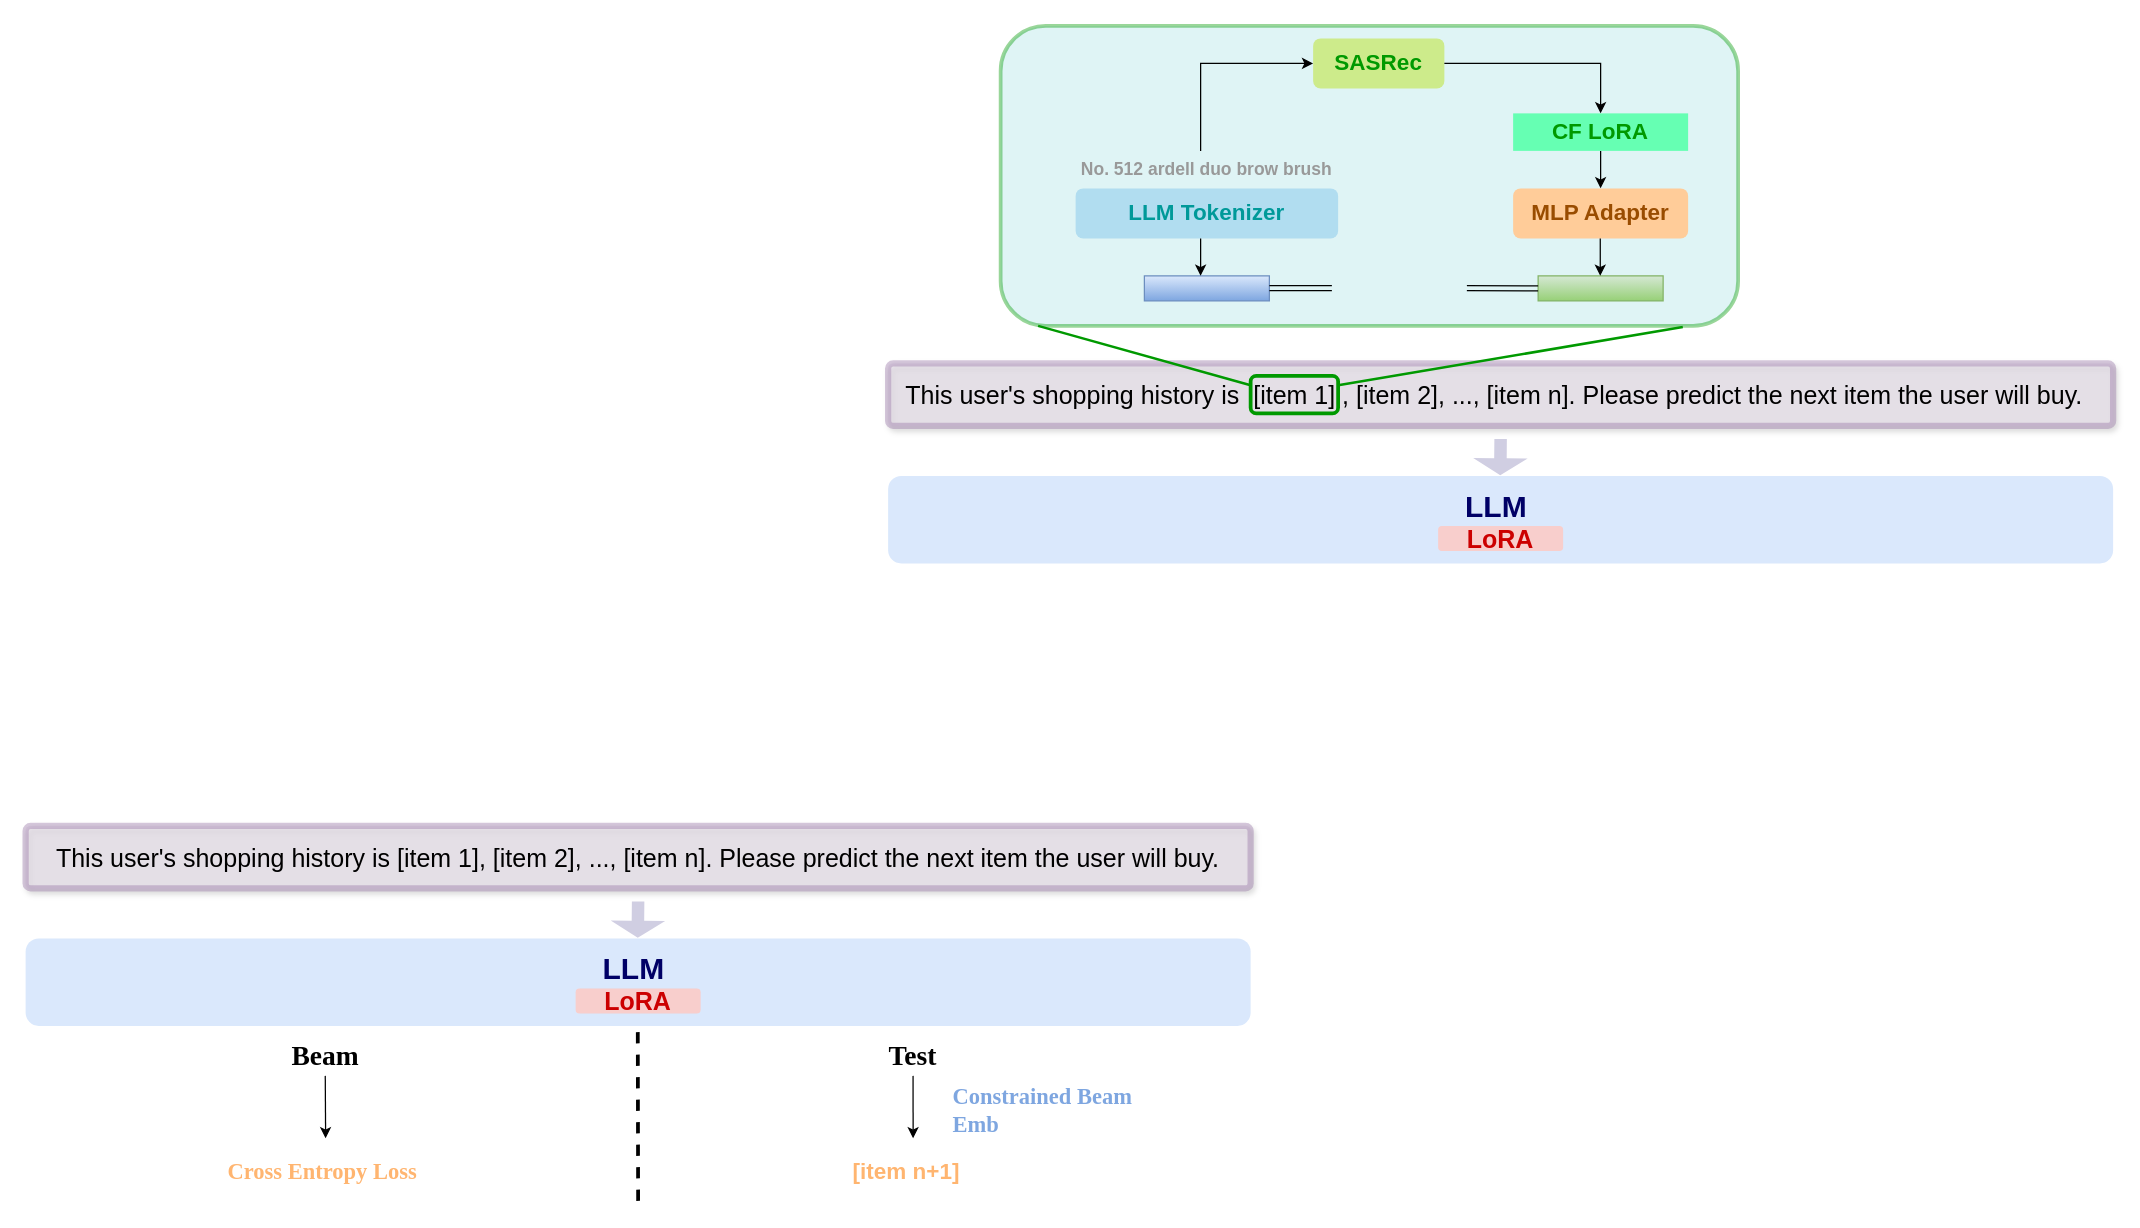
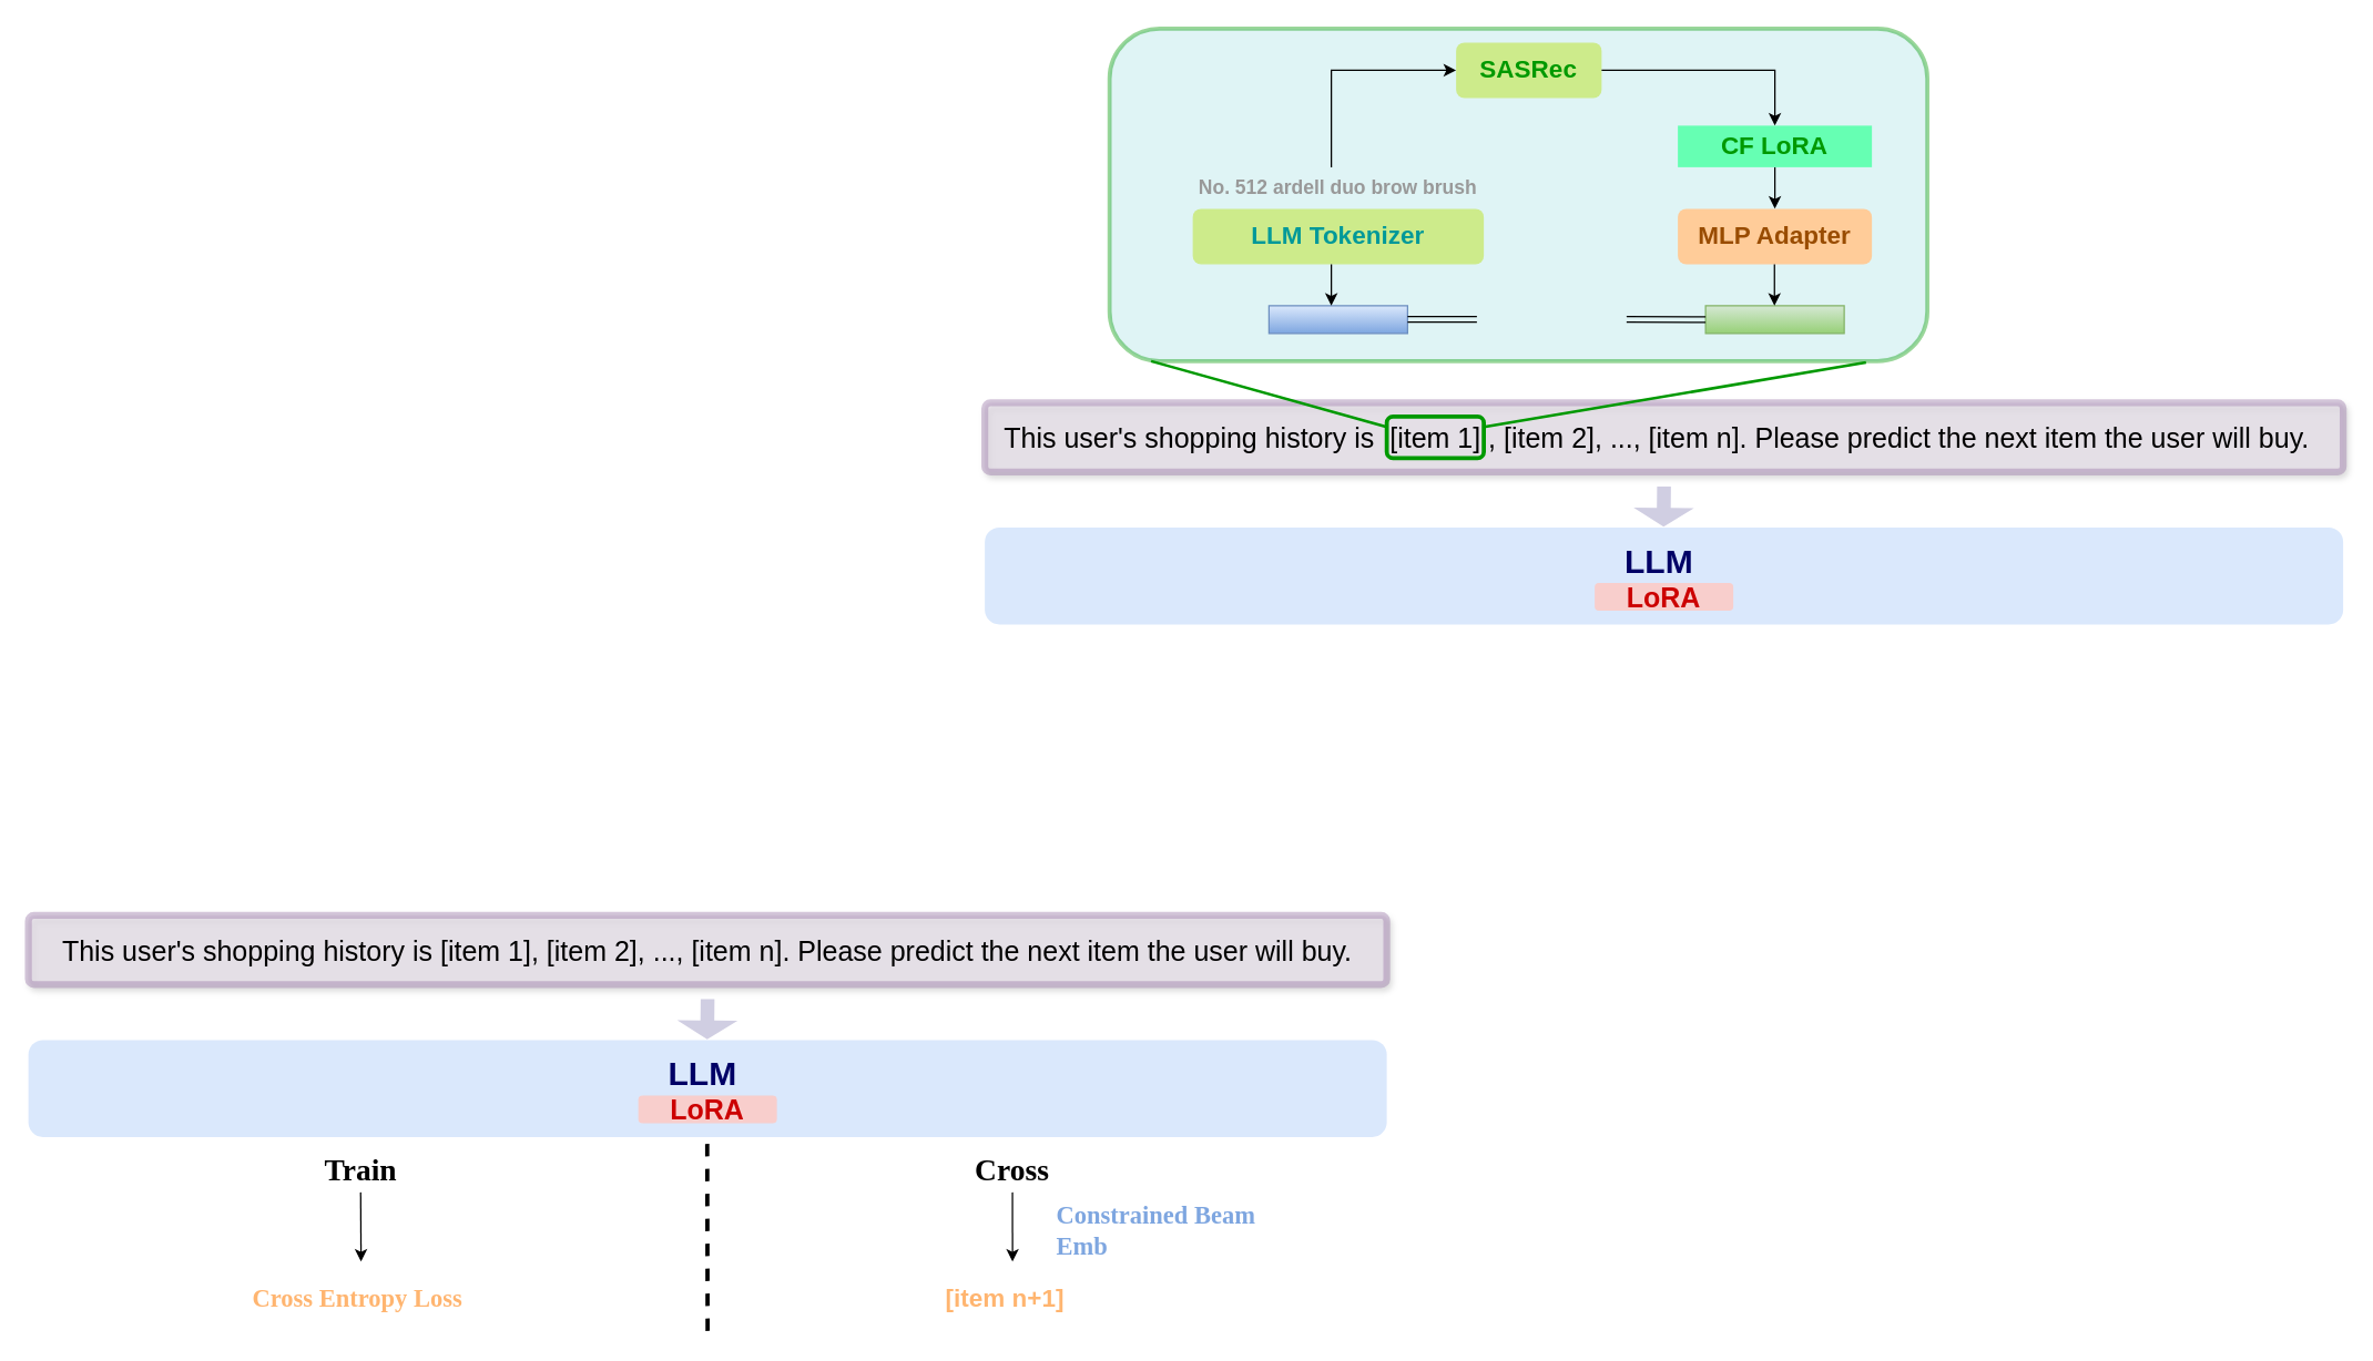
- <mxCell id="32" value="&lt;font style=&quot;color: rgb(0, 153, 153); font-size: 18px;&quot;&gt;&lt;b style=&quot;&quot;&gt;LLM Tokenizer&lt;/b&gt;&lt;/font&gt;" style="rounded=1;whiteSpace=wrap;html=1;fillColor=#b1ddf0;strokeColor=none;" vertex="1" parent="1"><mxGeometry x="860" y="150" width="210" height="40" as="geometry" /></mxCell>
+ <mxCell id="32" value="&lt;font style=&quot;color: rgb(0, 153, 153); font-size: 18px;&quot;&gt;&lt;b style=&quot;&quot;&gt;LLM Tokenizer&lt;/b&gt;&lt;/font&gt;" style="rounded=1;whiteSpace=wrap;html=1;fillColor=#cdeb8b;strokeColor=none;" vertex="1" parent="1"><mxGeometry x="860" y="150" width="210" height="40" as="geometry" /></mxCell>
- <mxCell id="5" value="&lt;b&gt;&lt;font face=&quot;Comic Sans MS&quot; style=&quot;font-size: 22px;&quot;&gt;Beam&lt;/font&gt;&lt;/b&gt;" style="text;html=1;align=center;verticalAlign=middle;whiteSpace=wrap;rounded=0;" vertex="1" parent="1"><mxGeometry x="210" y="830" width="100" height="30" as="geometry" /></mxCell>
+ <mxCell id="5" value="&lt;b&gt;&lt;font face=&quot;Comic Sans MS&quot; style=&quot;font-size: 22px;&quot;&gt;Train&lt;/font&gt;&lt;/b&gt;" style="text;html=1;align=center;verticalAlign=middle;whiteSpace=wrap;rounded=0;" vertex="1" parent="1"><mxGeometry x="210" y="830" width="100" height="30" as="geometry" /></mxCell>
- <mxCell id="6" value="&lt;b&gt;&lt;font face=&quot;Comic Sans MS&quot; style=&quot;font-size: 22px;&quot;&gt;Test&lt;/font&gt;&lt;/b&gt;" style="text;html=1;align=center;verticalAlign=middle;whiteSpace=wrap;rounded=0;" vertex="1" parent="1"><mxGeometry x="680" y="830" width="100" height="30" as="geometry" /></mxCell>
+ <mxCell id="6" value="&lt;b&gt;&lt;font face=&quot;Comic Sans MS&quot; style=&quot;font-size: 22px;&quot;&gt;Cross&lt;/font&gt;&lt;/b&gt;" style="text;html=1;align=center;verticalAlign=middle;whiteSpace=wrap;rounded=0;" vertex="1" parent="1"><mxGeometry x="680" y="830" width="100" height="30" as="geometry" /></mxCell>
